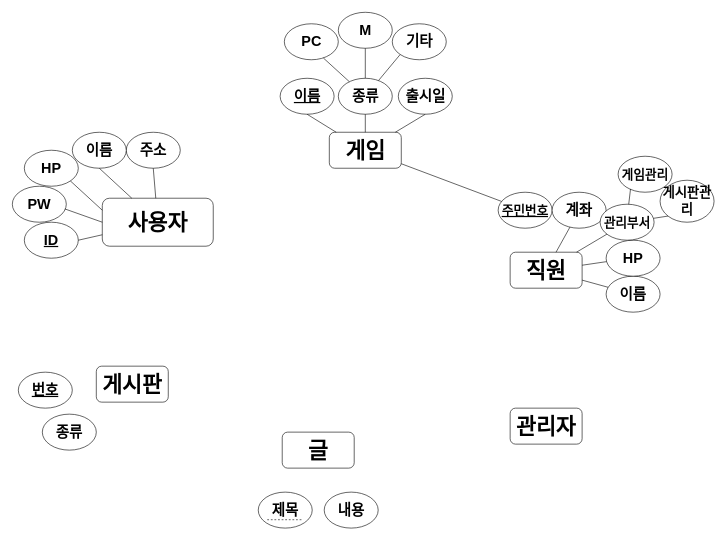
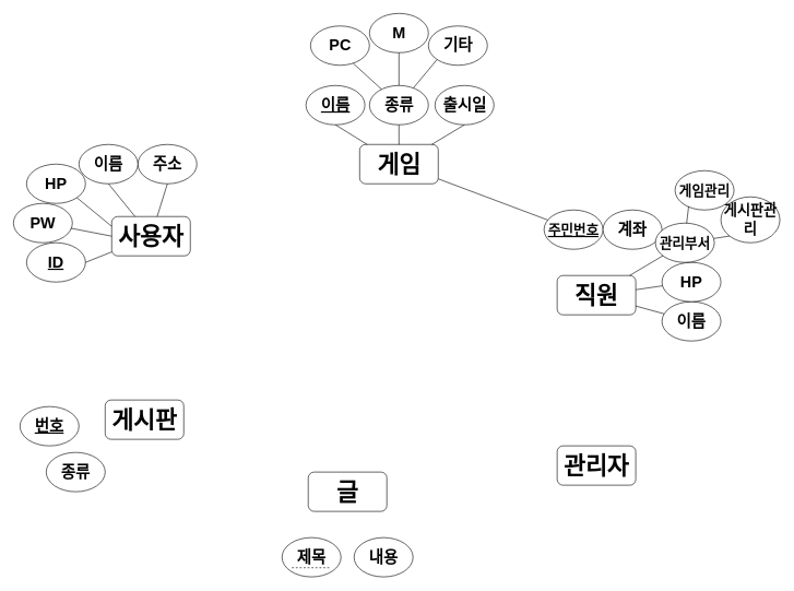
- <mxCell id="3" value="&lt;span style=&quot;font-size: 36px&quot;&gt;&lt;b&gt;사용자&lt;/b&gt;&lt;/span&gt;" style="rounded=1;whiteSpace=wrap;html=1;" vertex="1" parent="1"><mxGeometry x="170" y="330" width="185" height="80" as="geometry" /></mxCell>
+ <mxCell id="3" value="&lt;span style=&quot;font-size: 36px&quot;&gt;&lt;b&gt;사용자&lt;/b&gt;&lt;/span&gt;" style="rounded=1;whiteSpace=wrap;html=1;" vertex="1" parent="1"><mxGeometry x="170" y="330" width="120" height="60" as="geometry" /></mxCell>
- <mxCell id="44" value="" style="endArrow=none;html=1;" edge="1" parent="1" source="38" target="6"><mxGeometry width="50" height="50" relative="1" as="geometry"><mxPoint x="950" y="380" as="sourcePoint" /><mxPoint x="1030" y="280.67" as="targetPoint" /></mxGeometry></mxCell>
